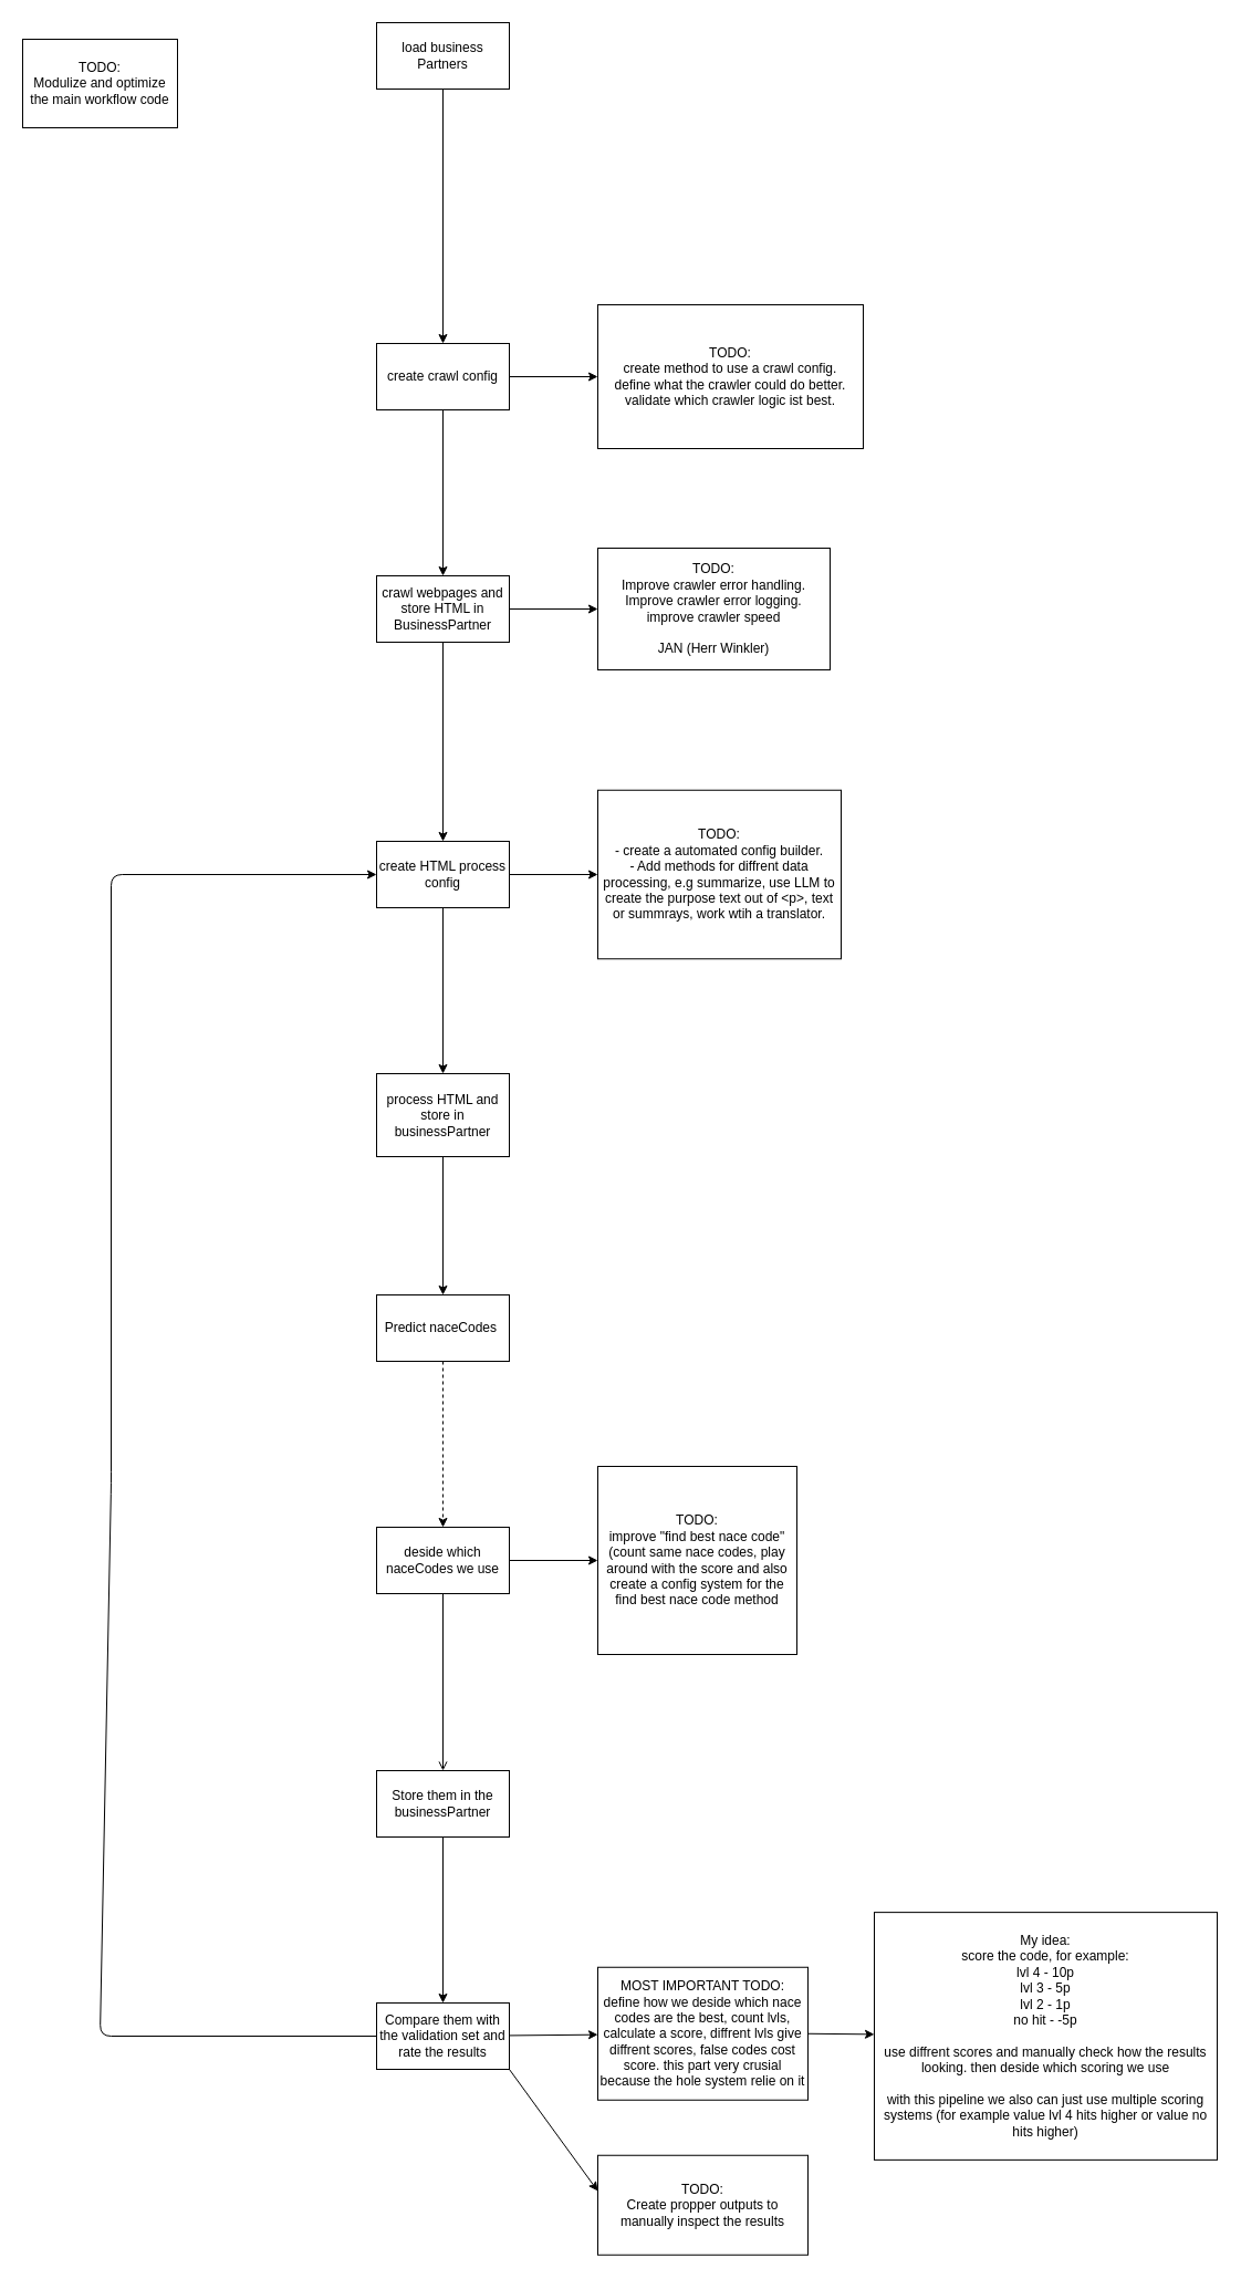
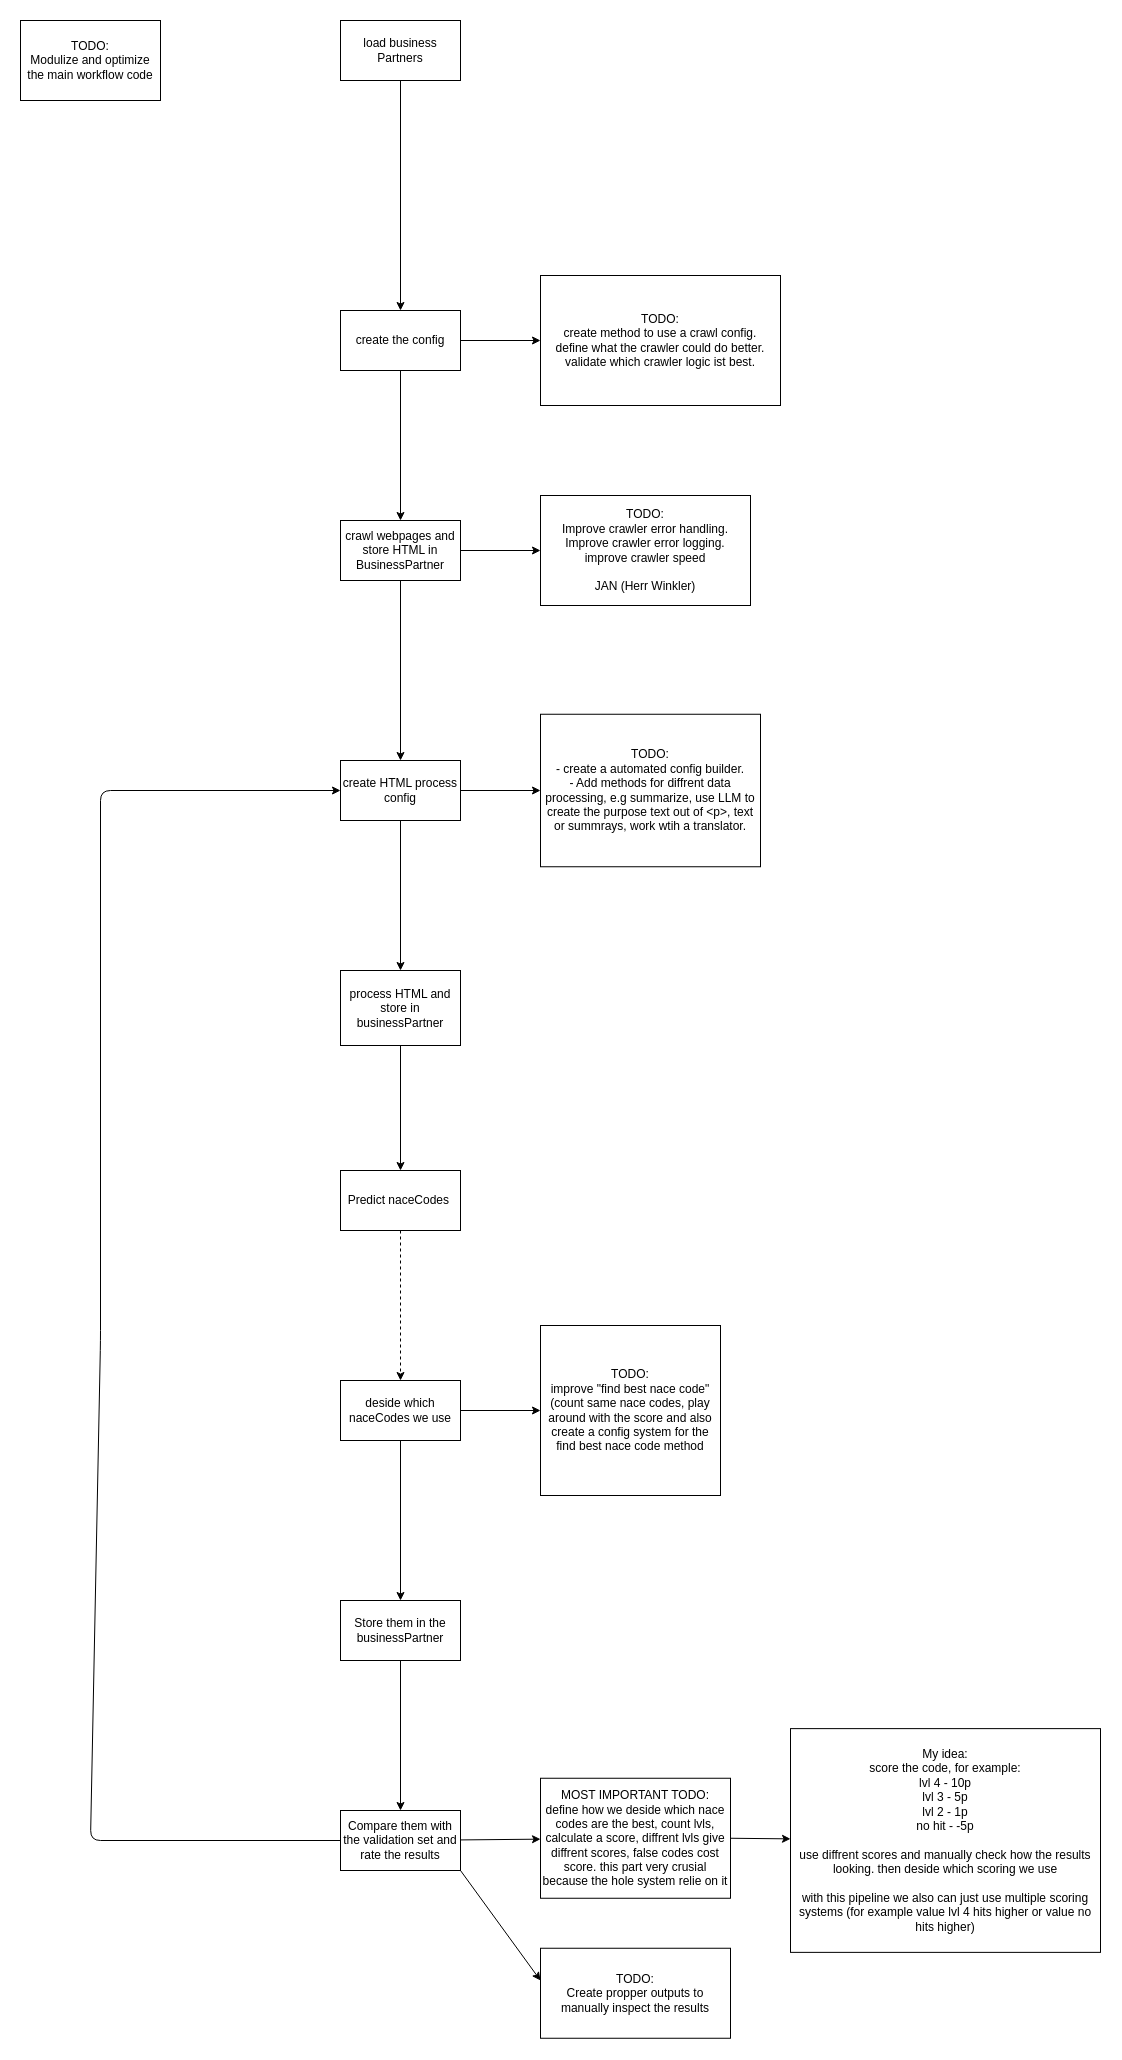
- <mxCell id="33" value="TODO:&lt;br&gt;Modulize and optimize the main workflow code" style="whiteSpace=wrap;html=1;" parent="1" vertex="1"><mxGeometry x="20" y="35" width="140" height="80" as="geometry" /></mxCell>
+ <mxCell id="33" value="TODO:&lt;br&gt;Modulize and optimize the main workflow code" style="whiteSpace=wrap;html=1;" parent="1" vertex="1"><mxGeometry x="20" y="20" width="140" height="80" as="geometry" /></mxCell>
- <mxCell id="6" value="create crawl config" style="whiteSpace=wrap;html=1;rounded=0;" parent="1" vertex="1"><mxGeometry x="340" y="310" width="120" height="60" as="geometry" /></mxCell>
+ <mxCell id="6" value="create the config" style="whiteSpace=wrap;html=1;rounded=0;" parent="1" vertex="1"><mxGeometry x="340" y="310" width="120" height="60" as="geometry" /></mxCell>
- <mxCell id="17" value="" style="edgeStyle=none;html=1;endArrow=open;" parent="1" source="19" target="21" edge="1"><mxGeometry relative="1" as="geometry" /></mxCell>
+ <mxCell id="17" value="" style="edgeStyle=none;html=1;" parent="1" source="19" target="21" edge="1"><mxGeometry relative="1" as="geometry" /></mxCell>
